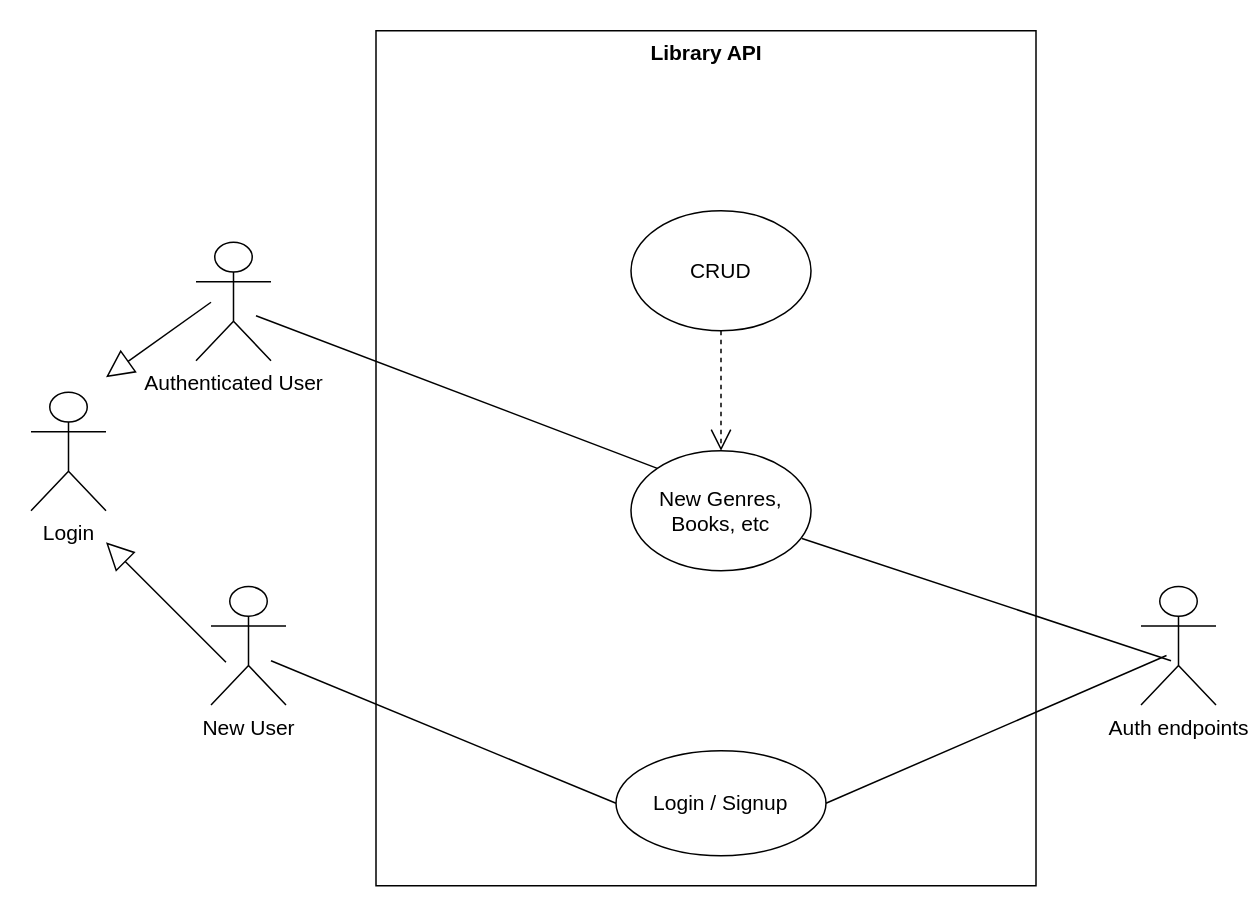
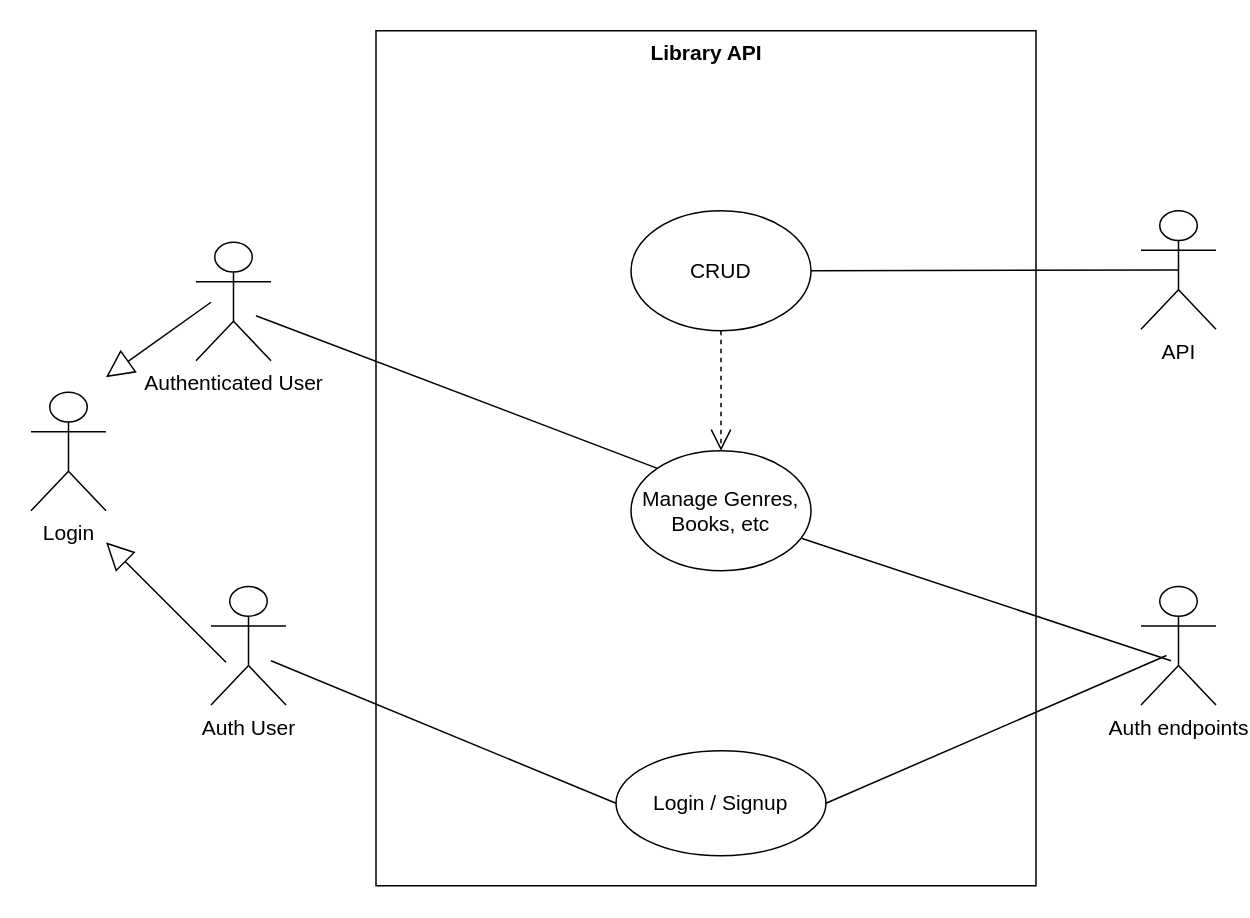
+ <mxCell id="13" value="" style="endArrow=none;html=1;rounded=0;fontSize=14;exitX=1;exitY=0.5;exitDx=0;exitDy=0;entryX=0.5;entryY=0.5;entryDx=0;entryDy=0;entryPerimeter=0;" parent="1" source="10" target="18" edge="1"><mxGeometry width="50" height="50" relative="1" as="geometry"><mxPoint x="560" y="675" as="sourcePoint" /><mxPoint x="730" y="181" as="targetPoint" /></mxGeometry></mxCell>
+ <mxCell id="18" value="&lt;font style=&quot;font-size: 14px;&quot;&gt;API&lt;/font&gt;" style="shape=umlActor;verticalLabelPosition=bottom;verticalAlign=top;html=1;outlineConnect=0;" parent="1" vertex="1"><mxGeometry x="760" y="140" width="50" height="79" as="geometry" /></mxCell>
- <mxCell id="9" value="New Genres, Books, etc" style="ellipse;whiteSpace=wrap;html=1;fontSize=14;" parent="1" vertex="1"><mxGeometry x="420" y="300" width="120" height="80" as="geometry" /></mxCell>
+ <mxCell id="9" value="Manage Genres, Books, etc" style="ellipse;whiteSpace=wrap;html=1;fontSize=14;" parent="1" vertex="1"><mxGeometry x="420" y="300" width="120" height="80" as="geometry" /></mxCell>
- <mxCell id="16" value="&lt;font style=&quot;font-size: 14px;&quot;&gt;New User&lt;/font&gt;" style="shape=umlActor;verticalLabelPosition=bottom;verticalAlign=top;html=1;outlineConnect=0;" parent="1" vertex="1"><mxGeometry x="140" y="390.5" width="50" height="79" as="geometry" /></mxCell>
+ <mxCell id="16" value="&lt;font style=&quot;font-size: 14px;&quot;&gt;Auth User&lt;/font&gt;" style="shape=umlActor;verticalLabelPosition=bottom;verticalAlign=top;html=1;outlineConnect=0;" parent="1" vertex="1"><mxGeometry x="140" y="390.5" width="50" height="79" as="geometry" /></mxCell>
